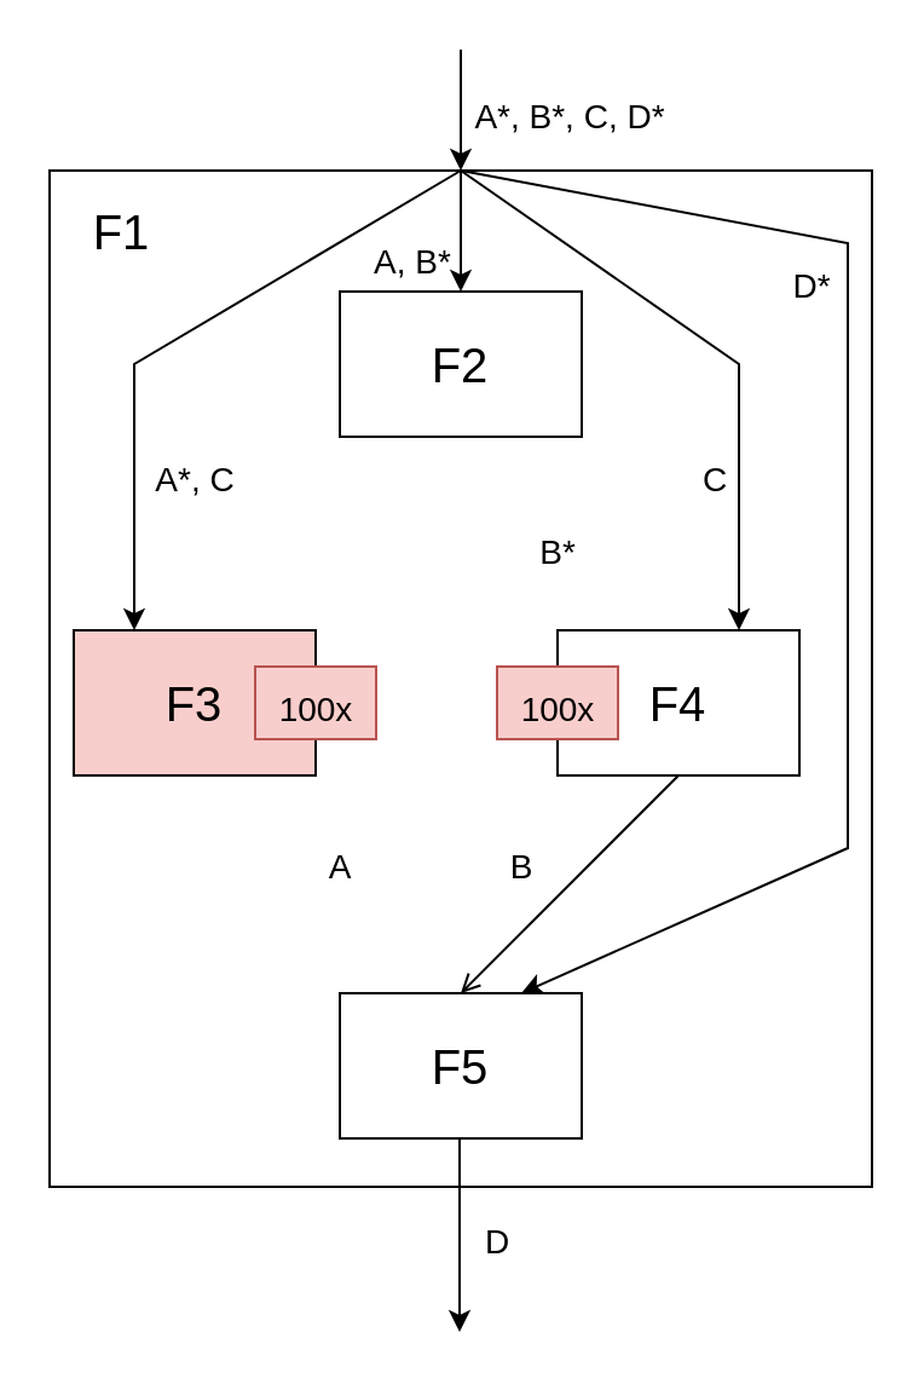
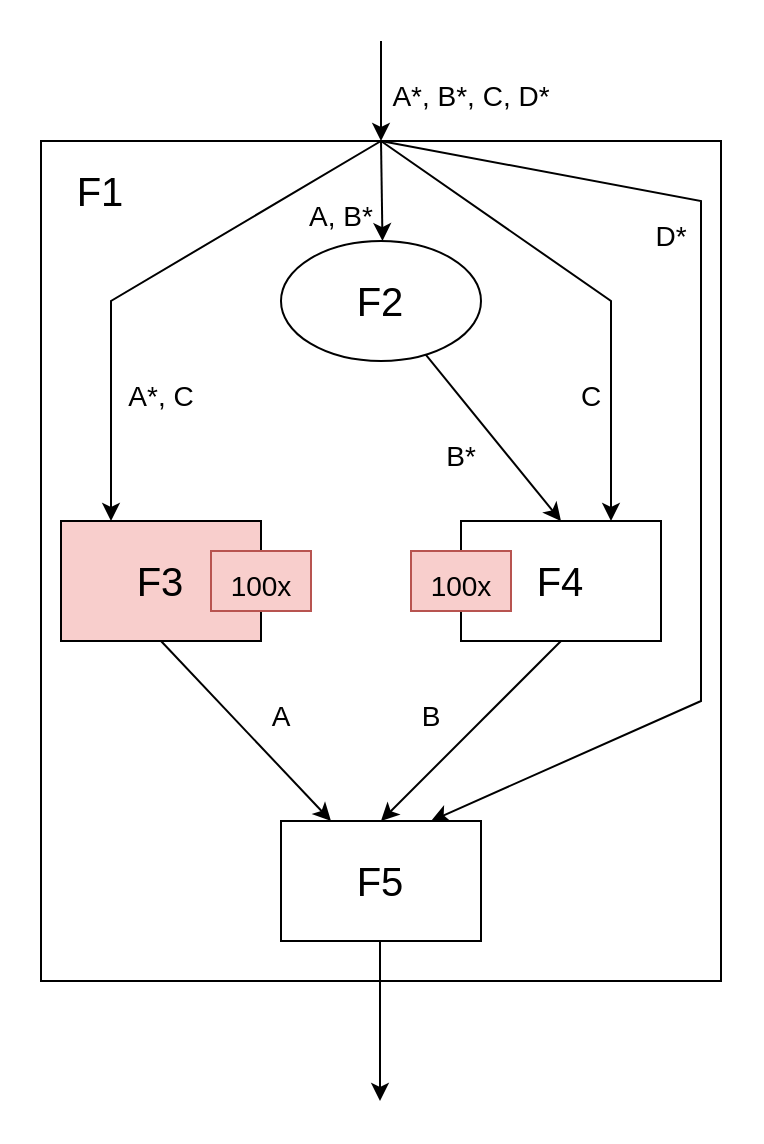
- <mxCell id="3" value="&lt;p style=&quot;font-size: 20px;&quot;&gt;F2&lt;/p&gt;" style="rounded=0;whiteSpace=wrap;html=1;" vertex="1" parent="1"><mxGeometry x="140" y="120" width="100" height="60" as="geometry" /></mxCell>
+ <mxCell id="3" value="&lt;p style=&quot;font-size: 20px;&quot;&gt;F2&lt;/p&gt;" style="ellipse;whiteSpace=wrap;html=1;" vertex="1" parent="1"><mxGeometry x="140" y="120" width="100" height="60" as="geometry" /></mxCell>
+ <mxCell id="7" value="" style="endArrow=classic;html=1;rounded=0;fontSize=20;exitX=0.75;exitY=1;exitDx=0;exitDy=0;entryX=0.5;entryY=0;entryDx=0;entryDy=0;" edge="1" parent="1" source="3" target="5"><mxGeometry width="50" height="50" relative="1" as="geometry"><mxPoint x="170" y="190" as="sourcePoint" /><mxPoint x="100" y="270" as="targetPoint" /></mxGeometry></mxCell>
+ <mxCell id="8" value="" style="endArrow=classic;html=1;rounded=0;fontSize=20;exitX=0.5;exitY=1;exitDx=0;exitDy=0;entryX=0.25;entryY=0;entryDx=0;entryDy=0;" edge="1" parent="1" source="4" target="6"><mxGeometry width="50" height="50" relative="1" as="geometry"><mxPoint x="220" y="300" as="sourcePoint" /><mxPoint x="270" y="250" as="targetPoint" /></mxGeometry></mxCell>
- <mxCell id="9" value="" style="endArrow=open;html=1;rounded=0;fontSize=20;exitX=0.5;exitY=1;exitDx=0;exitDy=0;entryX=0.5;entryY=0;entryDx=0;entryDy=0;" edge="1" parent="1" source="5" target="6"><mxGeometry width="50" height="50" relative="1" as="geometry"><mxPoint x="220" y="300" as="sourcePoint" /><mxPoint x="270" y="250" as="targetPoint" /></mxGeometry></mxCell>
+ <mxCell id="9" value="" style="endArrow=classic;html=1;rounded=0;fontSize=20;exitX=0.5;exitY=1;exitDx=0;exitDy=0;entryX=0.5;entryY=0;entryDx=0;entryDy=0;" edge="1" parent="1" source="5" target="6"><mxGeometry width="50" height="50" relative="1" as="geometry"><mxPoint x="220" y="300" as="sourcePoint" /><mxPoint x="270" y="250" as="targetPoint" /></mxGeometry></mxCell>
- <mxCell id="18" value="&lt;font style=&quot;font-size: 14px;&quot;&gt;D&lt;/font&gt;" style="text;html=1;align=center;verticalAlign=middle;resizable=0;points=[];autosize=1;strokeColor=none;fillColor=none;fontSize=20;" vertex="1" parent="1"><mxGeometry x="190" y="495" width="30" height="30" as="geometry" /></mxCell>
